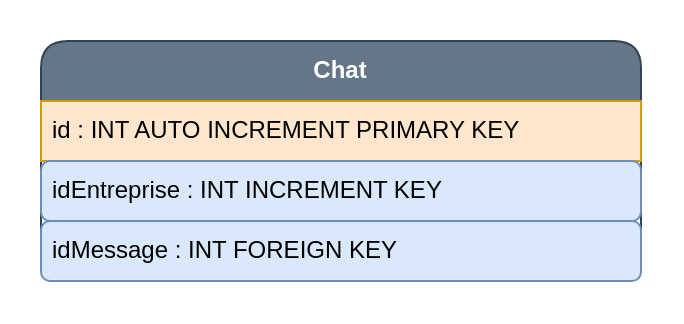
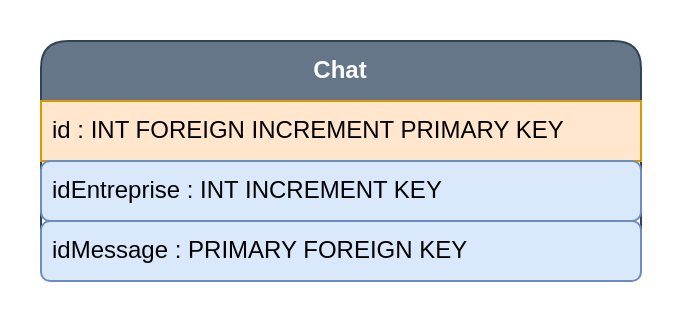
- <mxCell id="3" value="id : INT AUTO INCREMENT PRIMARY KEY" style="text;strokeColor=#d79b00;fillColor=#ffe6cc;align=left;verticalAlign=middle;spacingLeft=4;spacingRight=4;overflow=hidden;points=[[0,0.5],[1,0.5]];portConstraint=eastwest;rotatable=0;whiteSpace=wrap;html=1;" vertex="1" parent="2"><mxGeometry y="30" width="300" height="30" as="geometry" /></mxCell>
+ <mxCell id="3" value="id : INT FOREIGN INCREMENT PRIMARY KEY" style="text;strokeColor=#d79b00;fillColor=#ffe6cc;align=left;verticalAlign=middle;spacingLeft=4;spacingRight=4;overflow=hidden;points=[[0,0.5],[1,0.5]];portConstraint=eastwest;rotatable=0;whiteSpace=wrap;html=1;" vertex="1" parent="2"><mxGeometry y="30" width="300" height="30" as="geometry" /></mxCell>
- <mxCell id="5" value="idMessage : INT FOREIGN KEY" style="text;strokeColor=#6c8ebf;fillColor=#dae8fc;align=left;verticalAlign=middle;spacingLeft=4;spacingRight=4;overflow=hidden;points=[[0,0.5],[1,0.5]];portConstraint=eastwest;rotatable=0;whiteSpace=wrap;html=1;rounded=1;" vertex="1" parent="2"><mxGeometry y="90" width="300" height="30" as="geometry" /></mxCell>
+ <mxCell id="5" value="idMessage : PRIMARY FOREIGN KEY" style="text;strokeColor=#6c8ebf;fillColor=#dae8fc;align=left;verticalAlign=middle;spacingLeft=4;spacingRight=4;overflow=hidden;points=[[0,0.5],[1,0.5]];portConstraint=eastwest;rotatable=0;whiteSpace=wrap;html=1;rounded=1;" vertex="1" parent="2"><mxGeometry y="90" width="300" height="30" as="geometry" /></mxCell>
